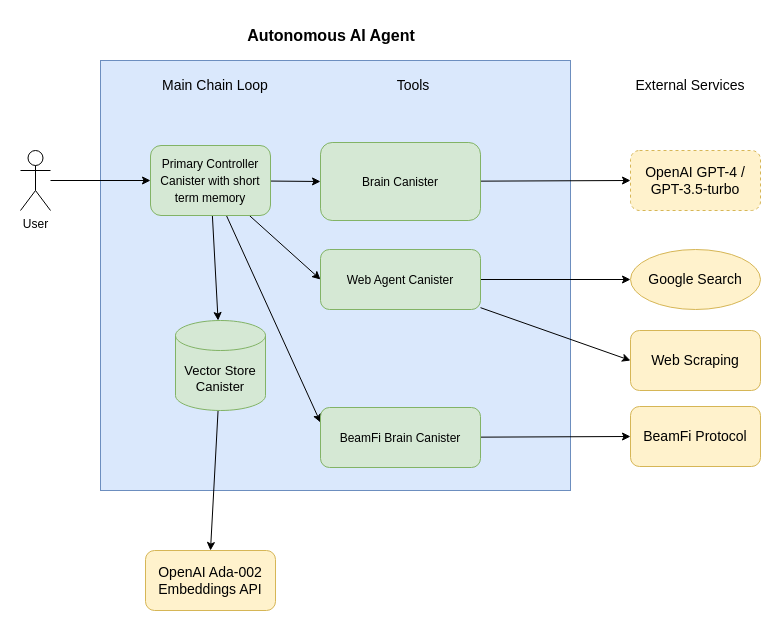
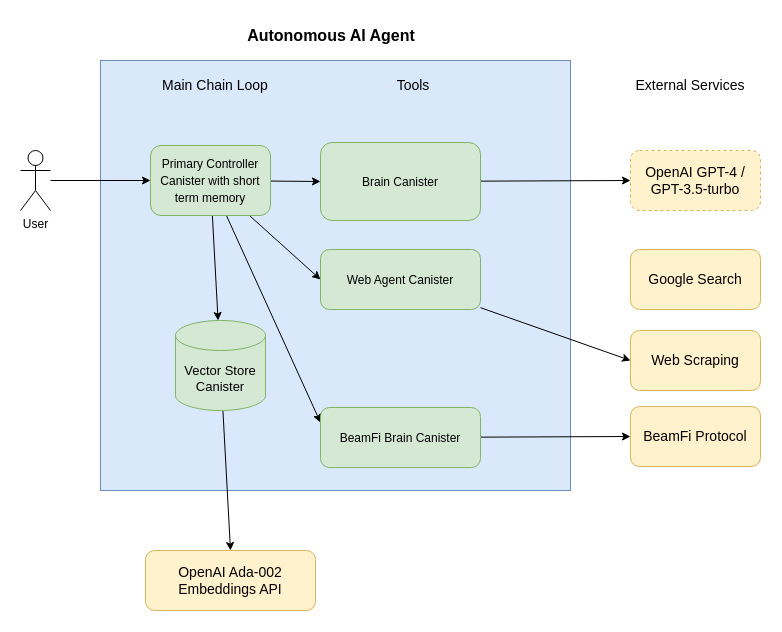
- <mxCell id="14" style="edgeStyle=none;html=1;entryX=0;entryY=0.5;entryDx=0;entryDy=0;fontSize=14;" parent="1" source="16" target="17" edge="1"><mxGeometry relative="1" as="geometry" /></mxCell>
- <mxCell id="17" value="Google Search" style="ellipse;whiteSpace=wrap;html=1;fontSize=14;fillColor=#fff2cc;strokeColor=#d6b656;" parent="1" vertex="1"><mxGeometry x="630" y="249" width="130" height="60" as="geometry" /></mxCell>
+ <mxCell id="17" value="Google Search" style="rounded=1;whiteSpace=wrap;html=1;fontSize=14;fillColor=#fff2cc;strokeColor=#d6b656;" parent="1" vertex="1"><mxGeometry x="630" y="249" width="130" height="60" as="geometry" /></mxCell>
- <mxCell id="27" value="OpenAI Ada-002 Embeddings API" style="rounded=1;whiteSpace=wrap;html=1;fontSize=14;fillColor=#fff2cc;strokeColor=#d6b656;" vertex="1" parent="1"><mxGeometry x="145" y="550" width="130" height="60" as="geometry" /></mxCell>
+ <mxCell id="27" value="OpenAI Ada-002 Embeddings API" style="rounded=1;whiteSpace=wrap;html=1;fontSize=14;fillColor=#fff2cc;strokeColor=#d6b656;" vertex="1" parent="1"><mxGeometry x="145" y="550" width="170" height="60" as="geometry" /></mxCell>
